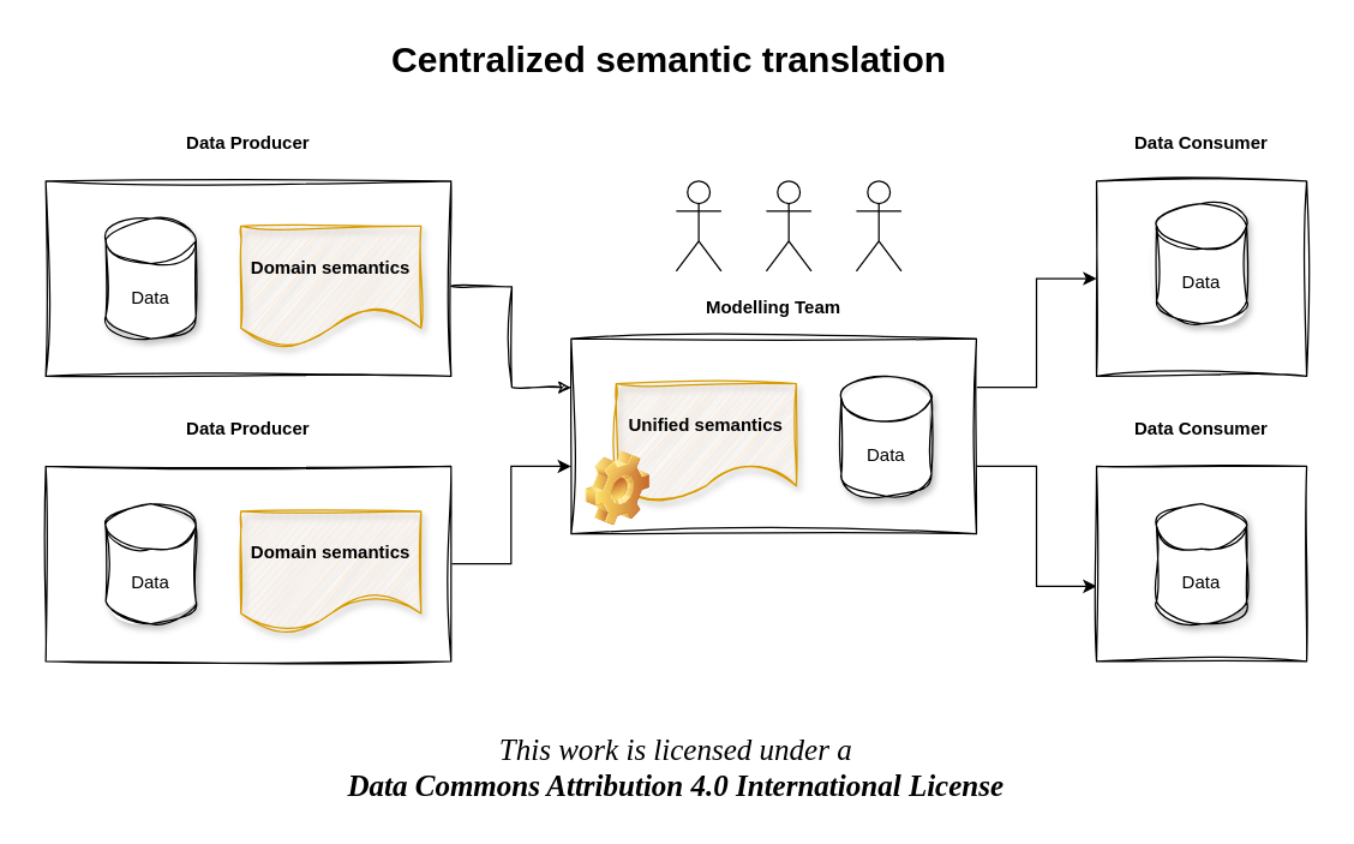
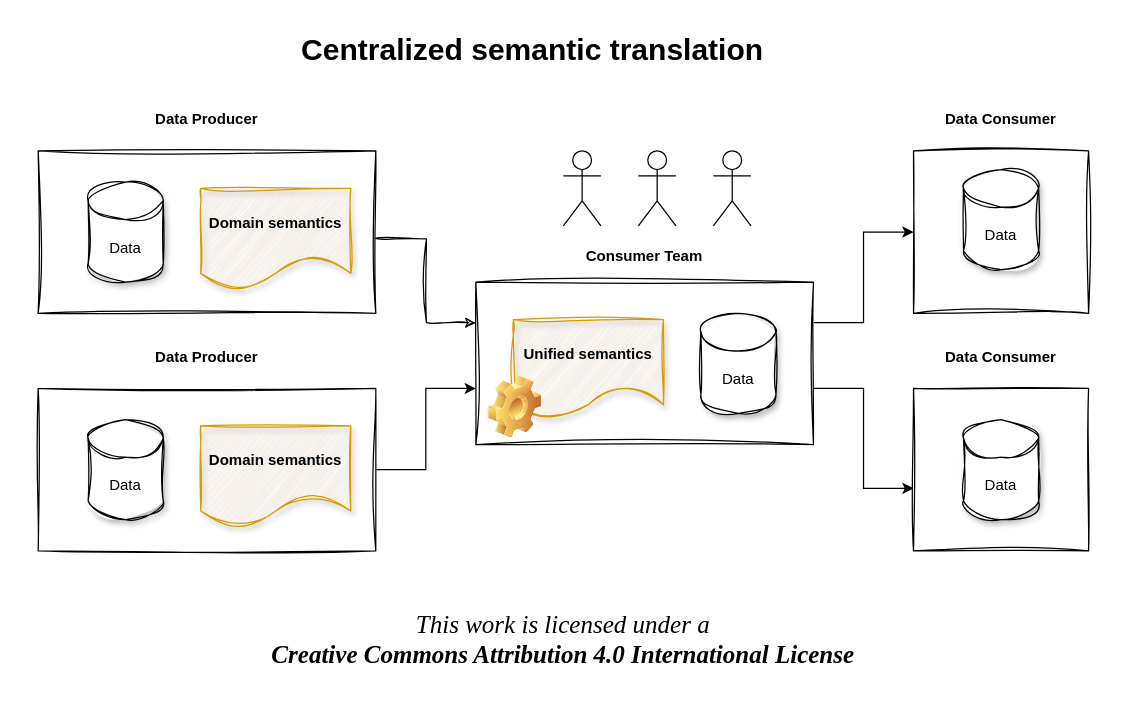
- <mxCell id="29" value="Centralized semantic translation" style="text;strokeColor=none;fillColor=none;html=1;fontSize=24;fontStyle=1;verticalAlign=middle;align=center;" vertex="1" parent="1"><mxGeometry x="30" y="20" width="830" height="40" as="geometry" /></mxCell>
+ <mxCell id="29" value="Centralized semantic translation" style="text;strokeColor=none;fillColor=none;html=1;fontSize=24;fontStyle=1;verticalAlign=middle;align=center;" vertex="1" parent="1"><mxGeometry x="10" y="20" width="830" height="40" as="geometry" /></mxCell>
- <mxCell id="22" value="&lt;b&gt;Modelling Team&lt;/b&gt;" style="text;html=1;strokeColor=none;fillColor=none;align=center;verticalAlign=middle;whiteSpace=wrap;rounded=0;" vertex="1" parent="1"><mxGeometry x="380" y="190" width="270" height="30" as="geometry" /></mxCell>
+ <mxCell id="22" value="&lt;b&gt;Consumer Team&lt;/b&gt;" style="text;html=1;strokeColor=none;fillColor=none;align=center;verticalAlign=middle;whiteSpace=wrap;rounded=0;" vertex="1" parent="1"><mxGeometry x="380" y="190" width="270" height="30" as="geometry" /></mxCell>
- <mxCell id="2" value="&lt;div&gt;&lt;i&gt;This work is licensed under a&lt;/i&gt;&lt;/div&gt;&lt;div&gt;&lt;b&gt;&lt;i&gt;Data Commons Attribution 4.0 International License&lt;/i&gt;&lt;/b&gt;&lt;/div&gt;" style="text;html=1;strokeColor=none;fillColor=none;align=center;verticalAlign=middle;whiteSpace=wrap;rounded=0;fontSize=20;fontFamily=Architects Daughter;" vertex="1" parent="1"><mxGeometry x="20" y="480" width="860" height="60" as="geometry" /></mxCell>
+ <mxCell id="2" value="&lt;div&gt;&lt;i&gt;This work is licensed under a&lt;/i&gt;&lt;/div&gt;&lt;div&gt;&lt;b&gt;&lt;i&gt;Creative Commons Attribution 4.0 International License&lt;/i&gt;&lt;/b&gt;&lt;/div&gt;" style="text;html=1;strokeColor=none;fillColor=none;align=center;verticalAlign=middle;whiteSpace=wrap;rounded=0;fontSize=20;fontFamily=Architects Daughter;" vertex="1" parent="1"><mxGeometry x="20" y="480" width="860" height="60" as="geometry" /></mxCell>
